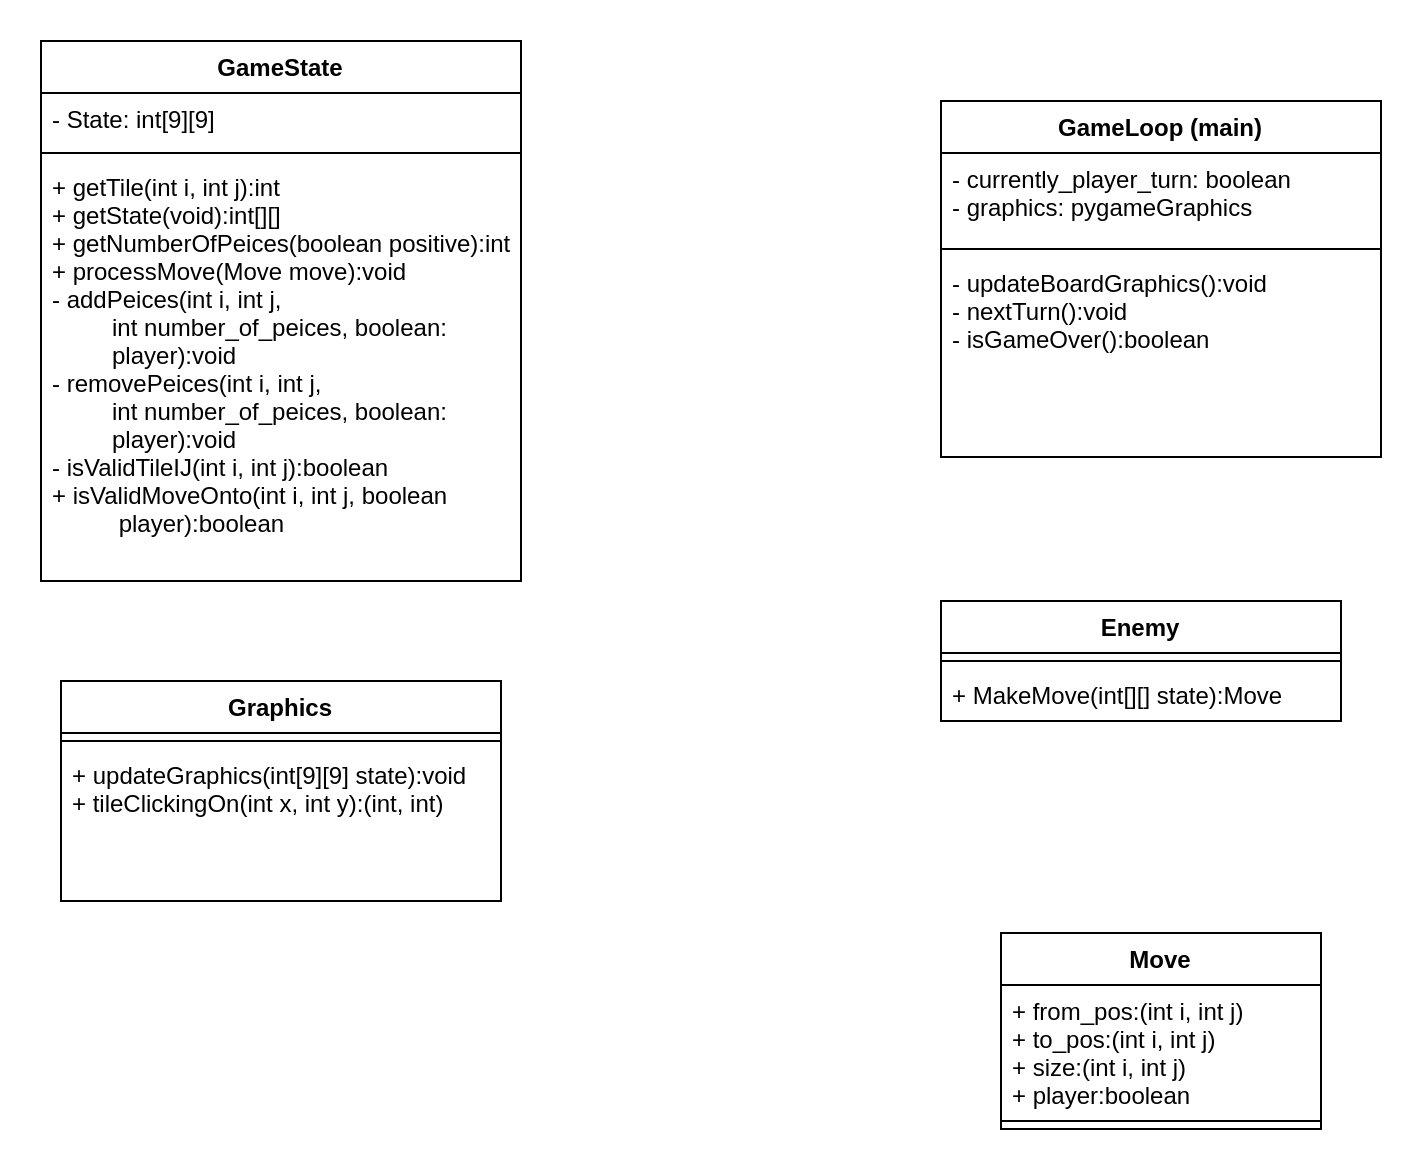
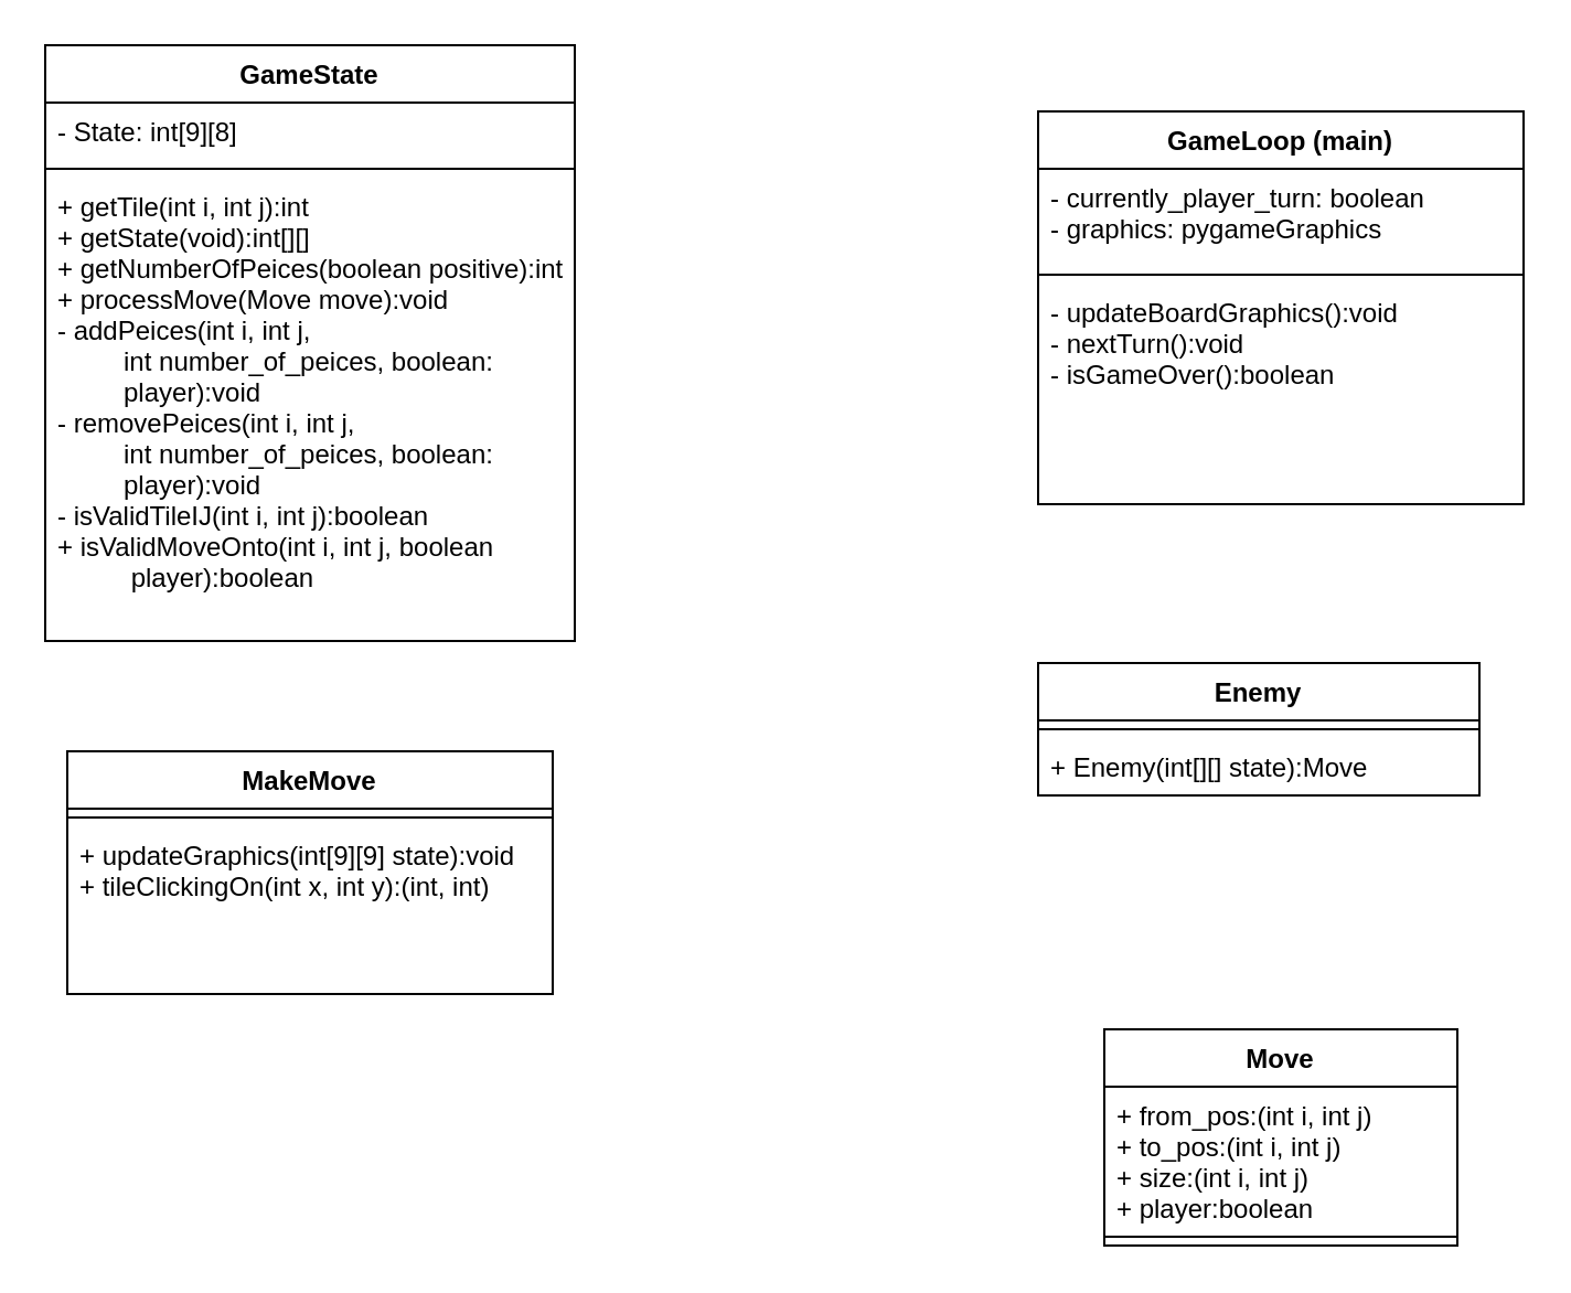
- <mxCell id="3" value="- State: int[9][9]" style="text;strokeColor=none;fillColor=none;align=left;verticalAlign=top;spacingLeft=4;spacingRight=4;overflow=hidden;rotatable=0;points=[[0,0.5],[1,0.5]];portConstraint=eastwest;" vertex="1" parent="2"><mxGeometry y="26" width="240" height="26" as="geometry" /></mxCell>
+ <mxCell id="3" value="- State: int[9][8]" style="text;strokeColor=none;fillColor=none;align=left;verticalAlign=top;spacingLeft=4;spacingRight=4;overflow=hidden;rotatable=0;points=[[0,0.5],[1,0.5]];portConstraint=eastwest;" vertex="1" parent="2"><mxGeometry y="26" width="240" height="26" as="geometry" /></mxCell>
- <mxCell id="11" value="+ MakeMove(int[][] state):Move" style="text;strokeColor=none;fillColor=none;align=left;verticalAlign=top;spacingLeft=4;spacingRight=4;overflow=hidden;rotatable=0;points=[[0,0.5],[1,0.5]];portConstraint=eastwest;" vertex="1" parent="9"><mxGeometry y="34" width="200" height="26" as="geometry" /></mxCell>
+ <mxCell id="11" value="+ Enemy(int[][] state):Move" style="text;strokeColor=none;fillColor=none;align=left;verticalAlign=top;spacingLeft=4;spacingRight=4;overflow=hidden;rotatable=0;points=[[0,0.5],[1,0.5]];portConstraint=eastwest;" vertex="1" parent="9"><mxGeometry y="34" width="200" height="26" as="geometry" /></mxCell>
- <mxCell id="16" value="Graphics" style="swimlane;fontStyle=1;align=center;verticalAlign=top;childLayout=stackLayout;horizontal=1;startSize=26;horizontalStack=0;resizeParent=1;resizeParentMax=0;resizeLast=0;collapsible=1;marginBottom=0;" vertex="1" parent="1"><mxGeometry x="30" y="340" width="220" height="110" as="geometry" /></mxCell>
+ <mxCell id="16" value="MakeMove" style="swimlane;fontStyle=1;align=center;verticalAlign=top;childLayout=stackLayout;horizontal=1;startSize=26;horizontalStack=0;resizeParent=1;resizeParentMax=0;resizeLast=0;collapsible=1;marginBottom=0;" vertex="1" parent="1"><mxGeometry x="30" y="340" width="220" height="110" as="geometry" /></mxCell>
